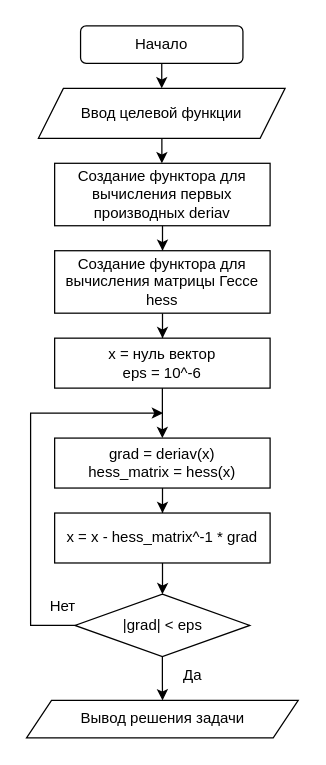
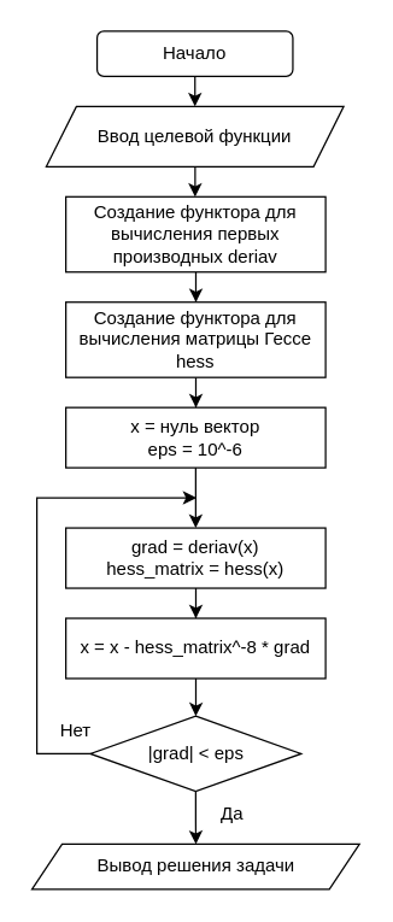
- <mxCell id="16" value="x = x - hess_matrix^-1 * grad" style="rounded=0;whiteSpace=wrap;html=1;" vertex="1" parent="1"><mxGeometry x="43.25" y="410" width="172.5" height="40" as="geometry" /></mxCell>
+ <mxCell id="16" value="x = x - hess_matrix^-8 * grad" style="rounded=0;whiteSpace=wrap;html=1;" vertex="1" parent="1"><mxGeometry x="43.25" y="410" width="172.5" height="40" as="geometry" /></mxCell>
